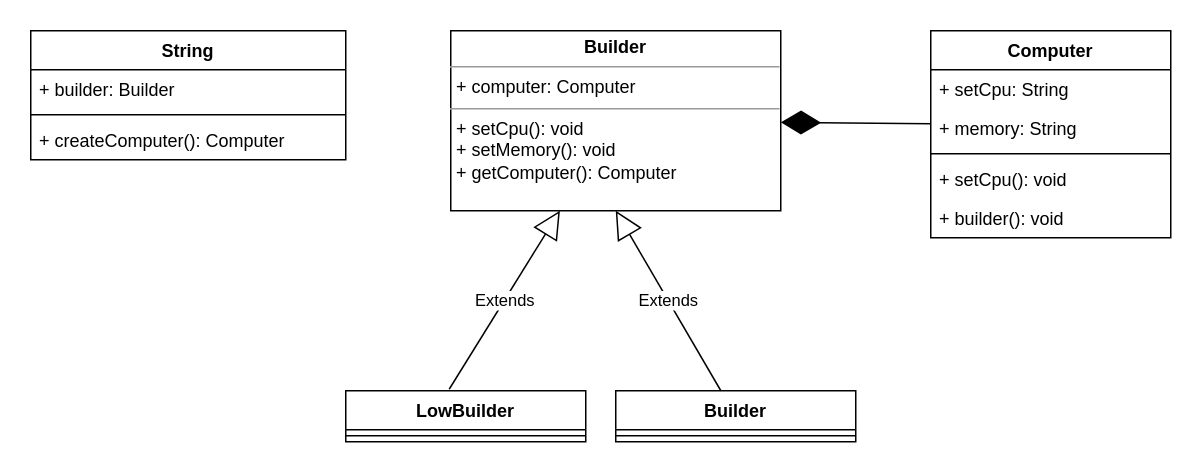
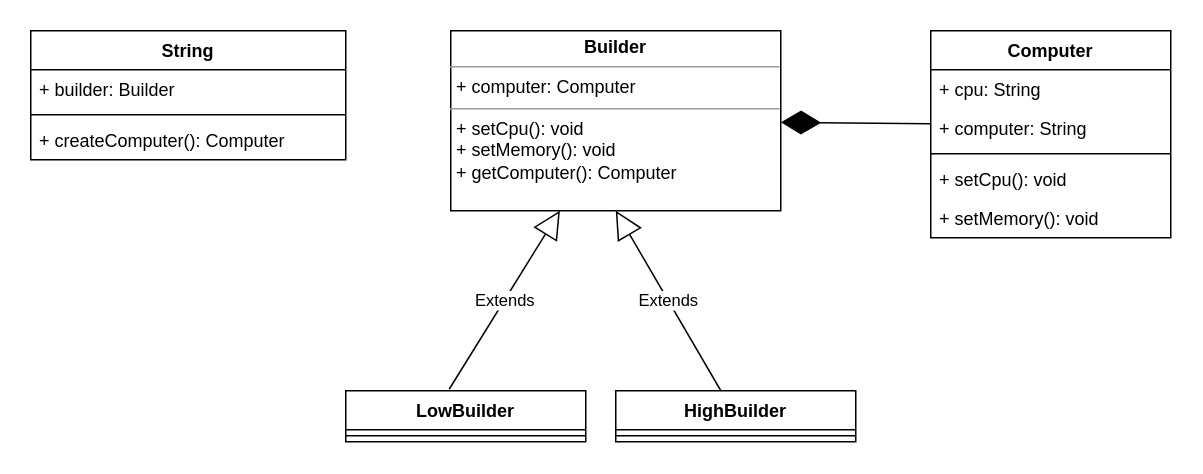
- <mxCell id="3" value="+ setCpu: String" style="text;strokeColor=none;fillColor=none;align=left;verticalAlign=top;spacingLeft=4;spacingRight=4;overflow=hidden;rotatable=0;points=[[0,0.5],[1,0.5]];portConstraint=eastwest;" vertex="1" parent="2"><mxGeometry y="26" width="160" height="26" as="geometry" /></mxCell>
+ <mxCell id="3" value="+ cpu: String" style="text;strokeColor=none;fillColor=none;align=left;verticalAlign=top;spacingLeft=4;spacingRight=4;overflow=hidden;rotatable=0;points=[[0,0.5],[1,0.5]];portConstraint=eastwest;" vertex="1" parent="2"><mxGeometry y="26" width="160" height="26" as="geometry" /></mxCell>
- <mxCell id="4" value="+ memory: String" style="text;strokeColor=none;fillColor=none;align=left;verticalAlign=top;spacingLeft=4;spacingRight=4;overflow=hidden;rotatable=0;points=[[0,0.5],[1,0.5]];portConstraint=eastwest;" vertex="1" parent="2"><mxGeometry y="52" width="160" height="26" as="geometry" /></mxCell>
+ <mxCell id="4" value="+ computer: String" style="text;strokeColor=none;fillColor=none;align=left;verticalAlign=top;spacingLeft=4;spacingRight=4;overflow=hidden;rotatable=0;points=[[0,0.5],[1,0.5]];portConstraint=eastwest;" vertex="1" parent="2"><mxGeometry y="52" width="160" height="26" as="geometry" /></mxCell>
- <mxCell id="7" value="+ builder(): void" style="text;strokeColor=none;fillColor=none;align=left;verticalAlign=top;spacingLeft=4;spacingRight=4;overflow=hidden;rotatable=0;points=[[0,0.5],[1,0.5]];portConstraint=eastwest;" vertex="1" parent="2"><mxGeometry y="112" width="160" height="26" as="geometry" /></mxCell>
+ <mxCell id="7" value="+ setMemory(): void" style="text;strokeColor=none;fillColor=none;align=left;verticalAlign=top;spacingLeft=4;spacingRight=4;overflow=hidden;rotatable=0;points=[[0,0.5],[1,0.5]];portConstraint=eastwest;" vertex="1" parent="2"><mxGeometry y="112" width="160" height="26" as="geometry" /></mxCell>
- <mxCell id="11" value="Builder" style="swimlane;fontStyle=1;align=center;verticalAlign=top;childLayout=stackLayout;horizontal=1;startSize=26;horizontalStack=0;resizeParent=1;resizeParentMax=0;resizeLast=0;collapsible=1;marginBottom=0;" vertex="1" parent="1"><mxGeometry x="410" y="260" width="160" height="34" as="geometry" /></mxCell>
+ <mxCell id="11" value="HighBuilder" style="swimlane;fontStyle=1;align=center;verticalAlign=top;childLayout=stackLayout;horizontal=1;startSize=26;horizontalStack=0;resizeParent=1;resizeParentMax=0;resizeLast=0;collapsible=1;marginBottom=0;" vertex="1" parent="1"><mxGeometry x="410" y="260" width="160" height="34" as="geometry" /></mxCell>
